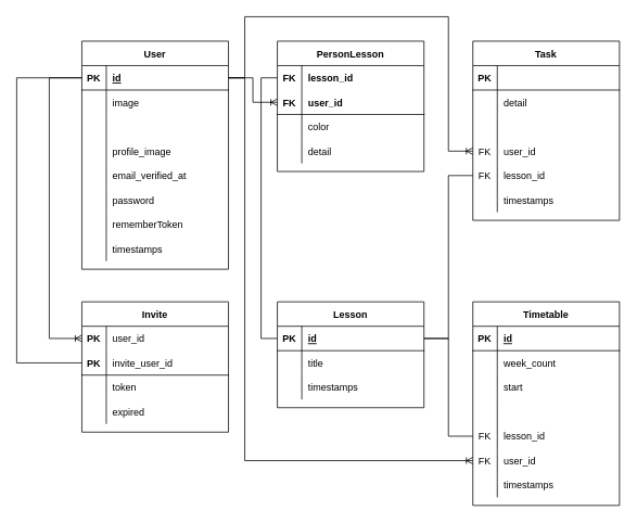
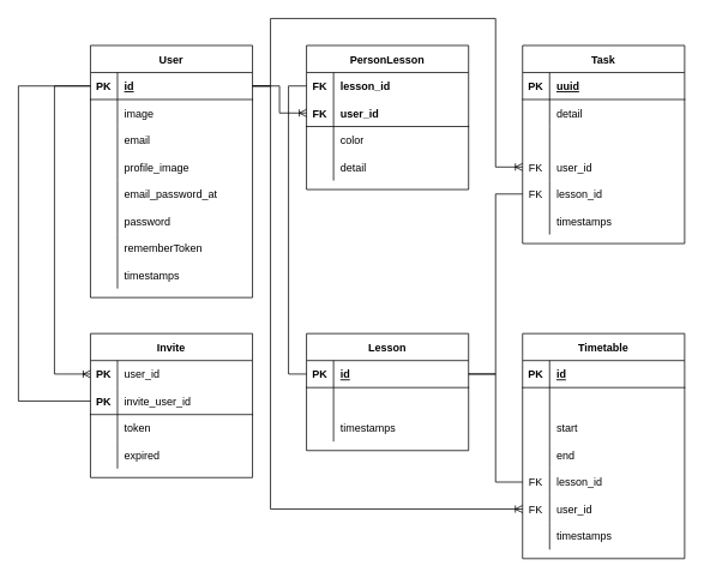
+ <mxCell id="53" value="uuid" style="shape=partialRectangle;connectable=0;fillColor=none;top=0;left=0;bottom=0;right=0;align=left;spacingLeft=6;fontStyle=5;overflow=hidden;" parent="51" vertex="1"><mxGeometry x="30" width="150" height="30" as="geometry"><mxRectangle width="150" height="30" as="alternateBounds" /></mxGeometry></mxCell>
+ <mxCell id="11" value="email" style="shape=partialRectangle;connectable=0;fillColor=none;top=0;left=0;bottom=0;right=0;align=left;spacingLeft=6;overflow=hidden;" parent="9" vertex="1"><mxGeometry x="30" width="150" height="30" as="geometry"><mxRectangle width="150" height="30" as="alternateBounds" /></mxGeometry></mxCell>
- <mxCell id="17" value="email_verified_at" style="shape=partialRectangle;connectable=0;fillColor=none;top=0;left=0;bottom=0;right=0;align=left;spacingLeft=6;overflow=hidden;" parent="15" vertex="1"><mxGeometry x="30" width="150" height="30" as="geometry"><mxRectangle width="150" height="30" as="alternateBounds" /></mxGeometry></mxCell>
+ <mxCell id="17" value="email_password_at" style="shape=partialRectangle;connectable=0;fillColor=none;top=0;left=0;bottom=0;right=0;align=left;spacingLeft=6;overflow=hidden;" parent="15" vertex="1"><mxGeometry x="30" width="150" height="30" as="geometry"><mxRectangle width="150" height="30" as="alternateBounds" /></mxGeometry></mxCell>
- <mxCell id="46" value="title" style="shape=partialRectangle;connectable=0;fillColor=none;top=0;left=0;bottom=0;right=0;align=left;spacingLeft=6;overflow=hidden;" parent="44" vertex="1"><mxGeometry x="30" width="150" height="30" as="geometry"><mxRectangle width="150" height="30" as="alternateBounds" /></mxGeometry></mxCell>
- <mxCell id="74" value="week_count" style="shape=partialRectangle;connectable=0;fillColor=none;top=0;left=0;bottom=0;right=0;align=left;spacingLeft=6;overflow=hidden;" parent="72" vertex="1"><mxGeometry x="30" width="150" height="30" as="geometry"><mxRectangle width="150" height="30" as="alternateBounds" /></mxGeometry></mxCell>
+ <mxCell id="80" value="end" style="shape=partialRectangle;connectable=0;fillColor=none;top=0;left=0;bottom=0;right=0;align=left;spacingLeft=6;overflow=hidden;" parent="78" vertex="1"><mxGeometry x="30" width="150" height="30" as="geometry"><mxRectangle width="150" height="30" as="alternateBounds" /></mxGeometry></mxCell>
